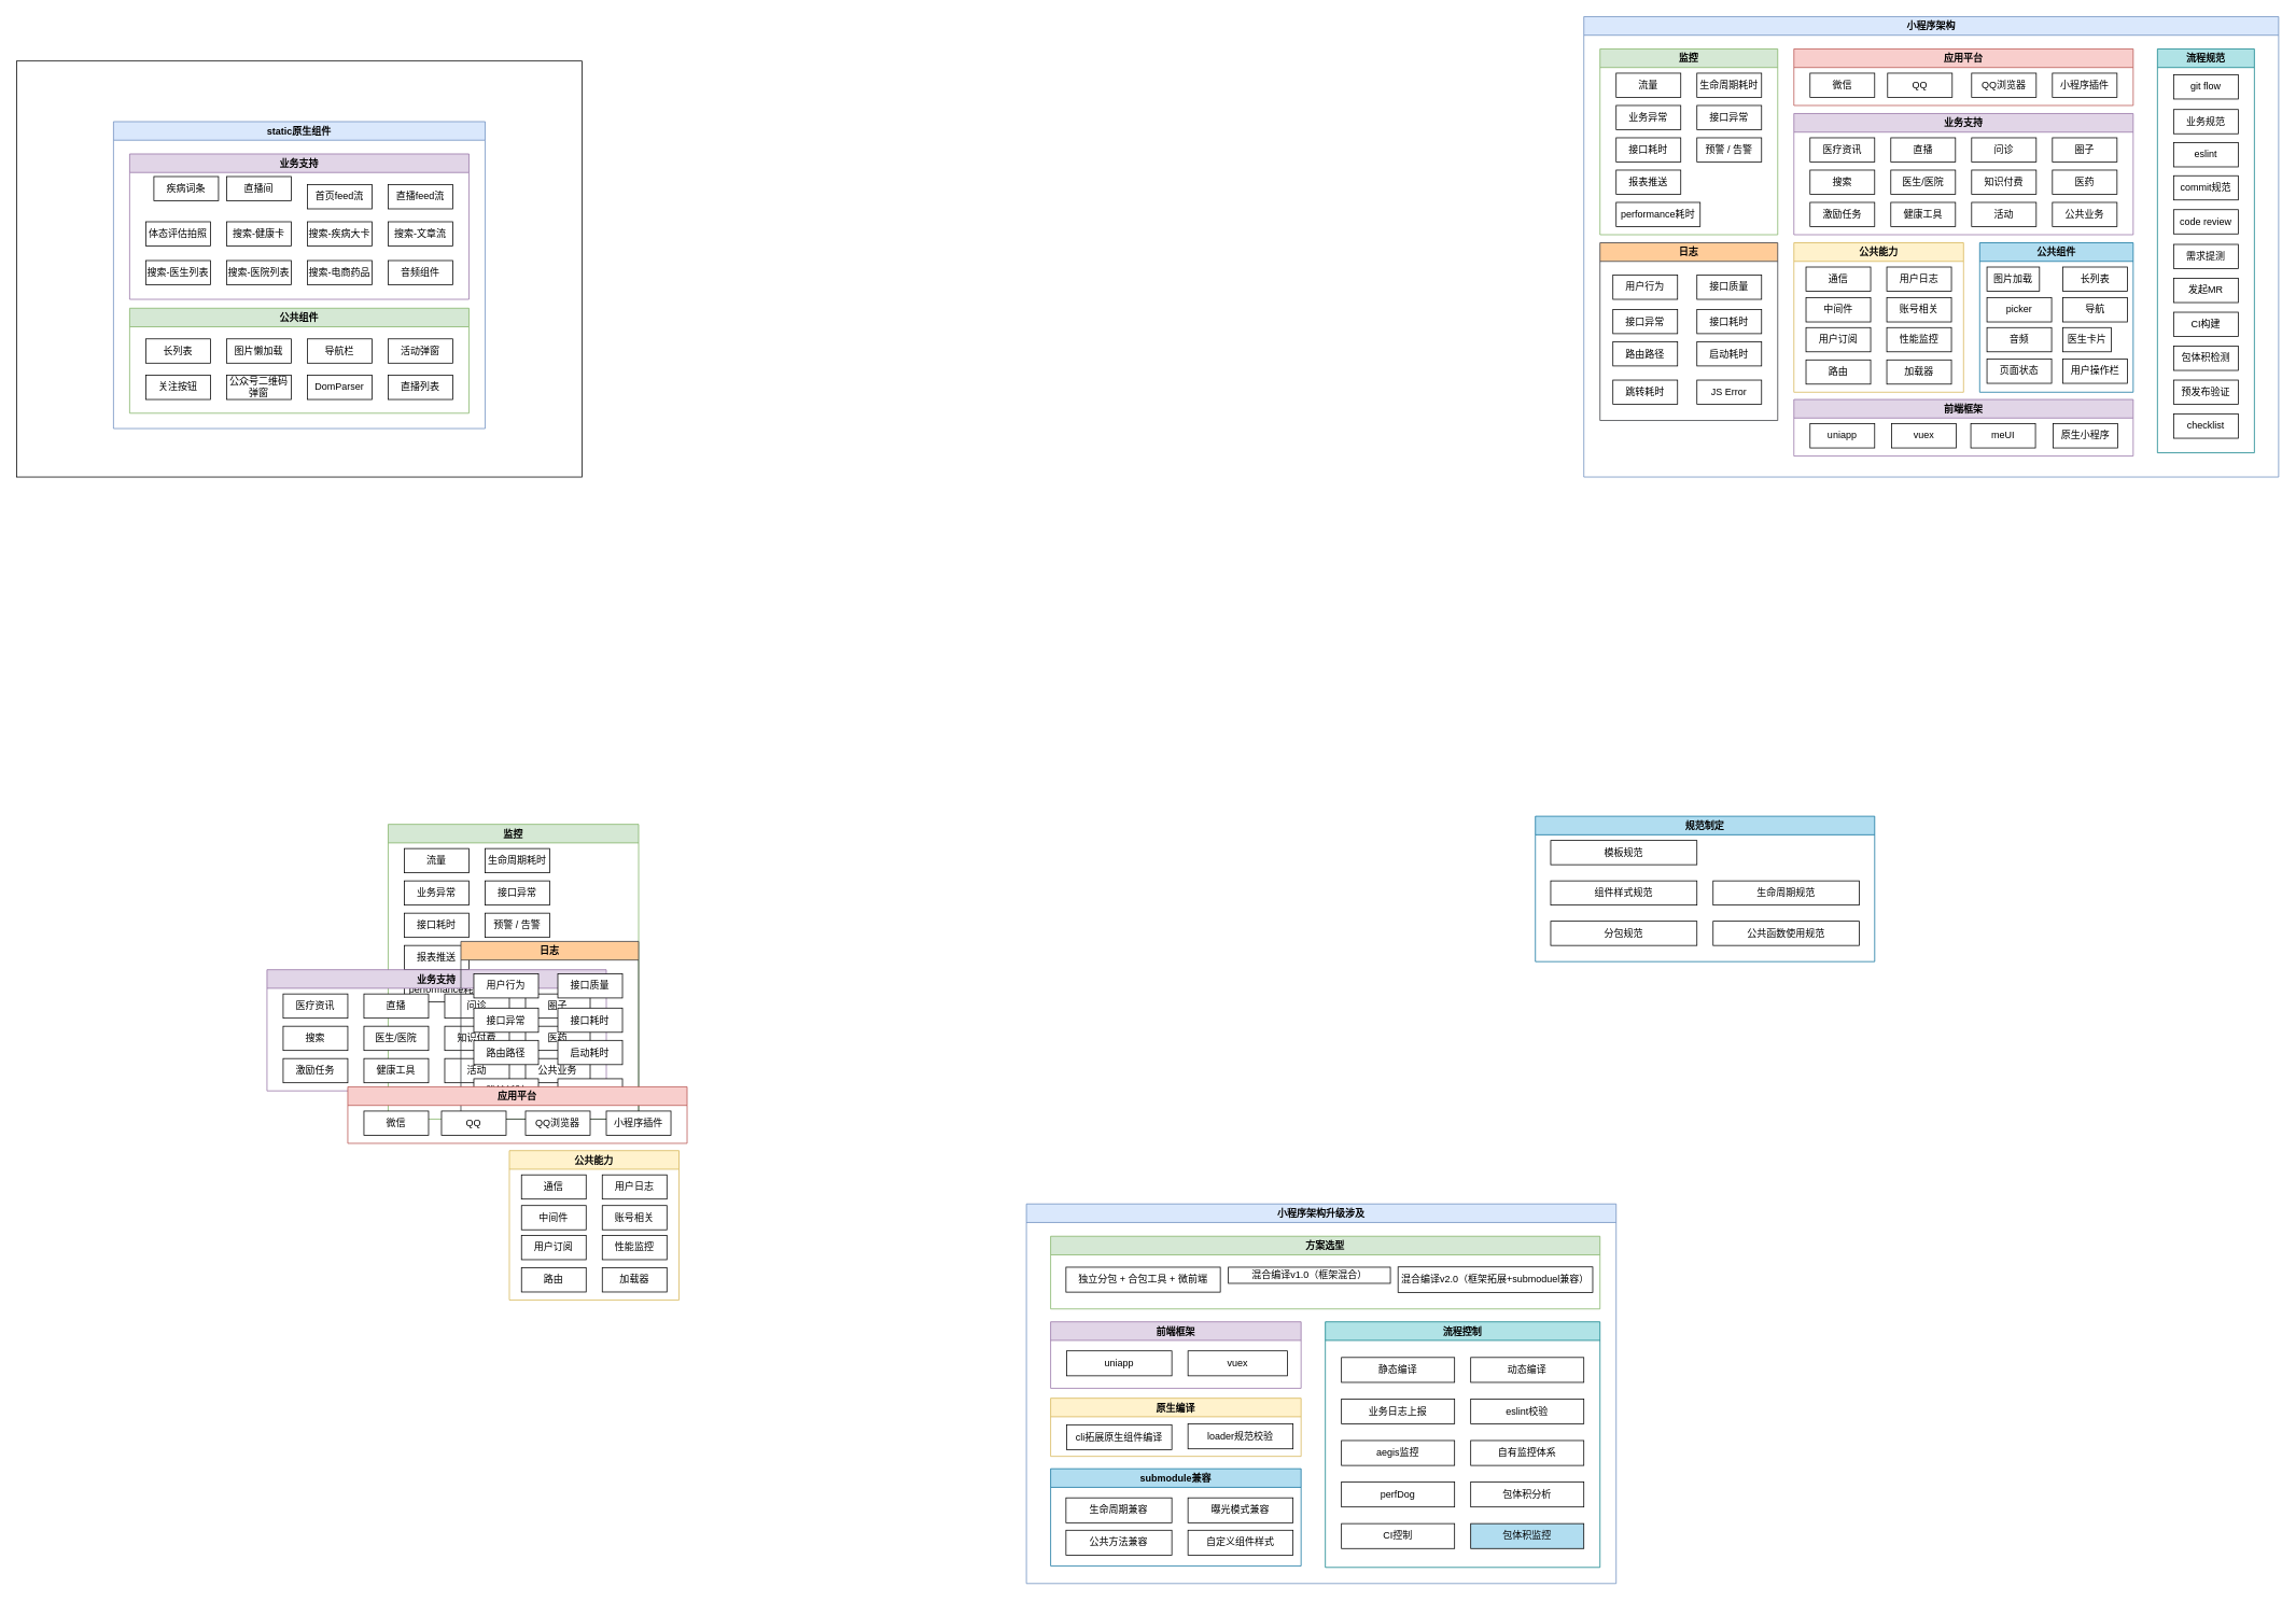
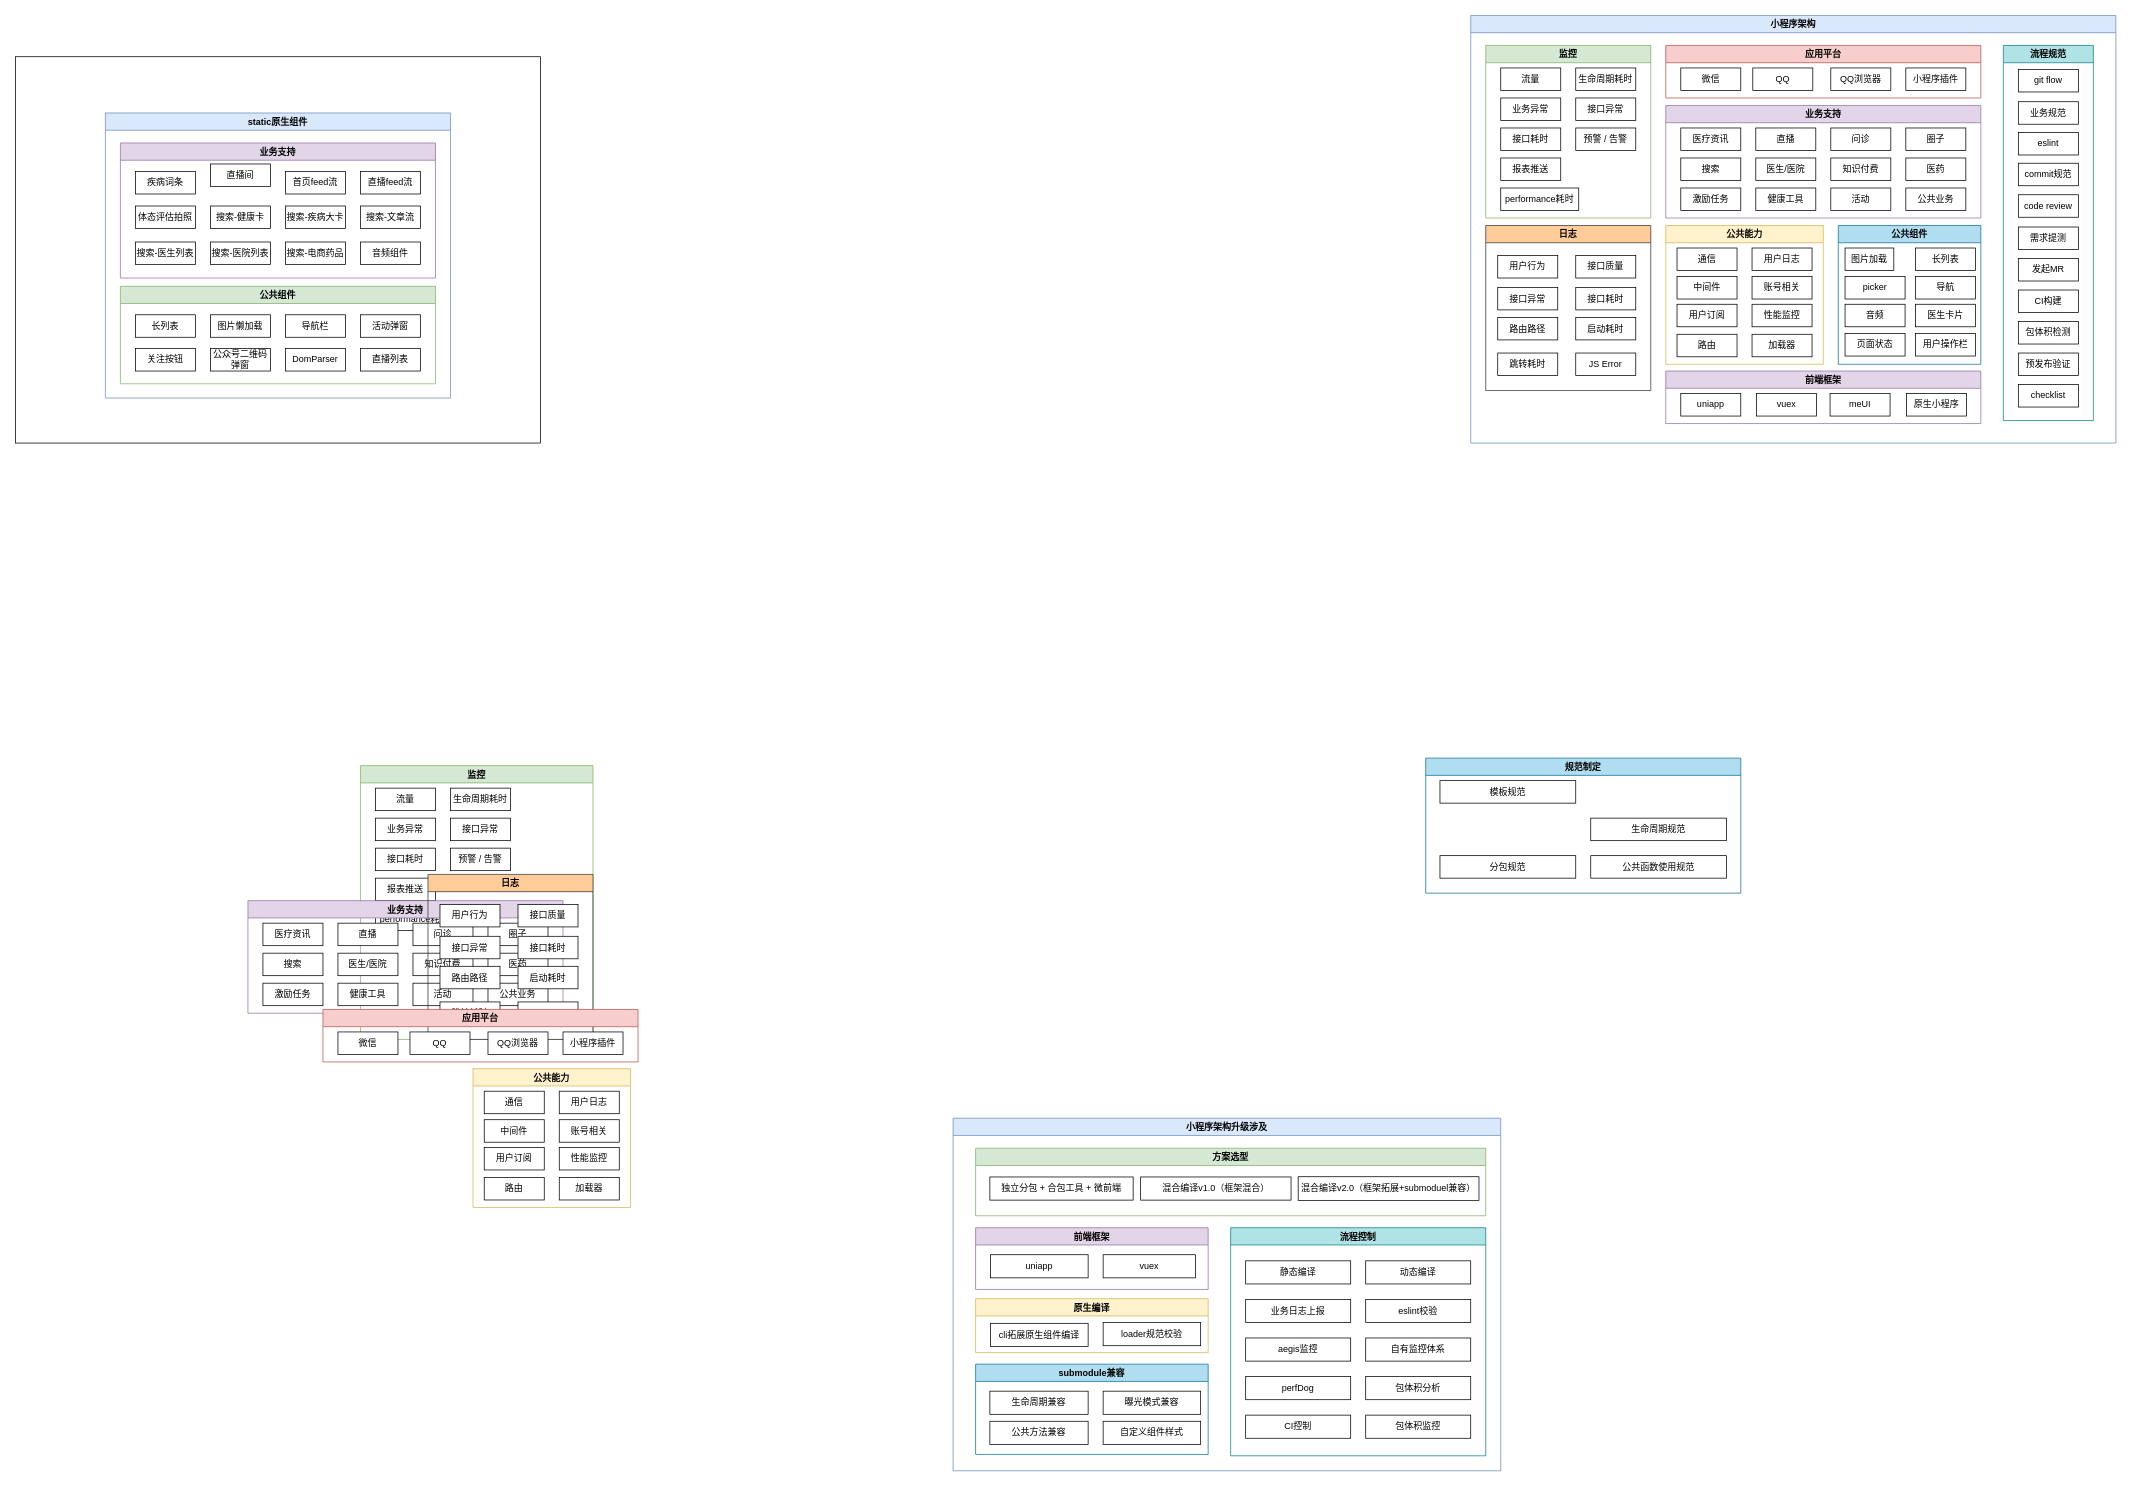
- <mxCell id="77" value="疾病词条" style="whiteSpace=wrap;html=1;" parent="76" vertex="1"><mxGeometry x="30" y="28" width="80" height="30" as="geometry" /></mxCell>
+ <mxCell id="77" value="疾病词条" style="whiteSpace=wrap;html=1;" parent="76" vertex="1"><mxGeometry x="20" y="38" width="80" height="30" as="geometry" /></mxCell>
- <mxCell id="35" value="医生卡片" style="whiteSpace=wrap;html=1;" parent="30" vertex="1"><mxGeometry x="103" y="105" width="60" height="30" as="geometry" /></mxCell>
+ <mxCell id="35" value="医生卡片" style="whiteSpace=wrap;html=1;" parent="30" vertex="1"><mxGeometry x="103" y="105" width="80" height="30" as="geometry" /></mxCell>
- <mxCell id="145" value="组件样式规范" style="whiteSpace=wrap;html=1;" parent="143" vertex="1"><mxGeometry x="19" y="80" width="181" height="30" as="geometry" /></mxCell>
- <mxCell id="172" value="混合编译v1.0（框架混合）" style="whiteSpace=wrap;html=1;" parent="150" vertex="1"><mxGeometry x="250" y="78.333" width="200.5" height="20" as="geometry" /></mxCell>
+ <mxCell id="172" value="混合编译v1.0（框架混合）" style="whiteSpace=wrap;html=1;" parent="150" vertex="1"><mxGeometry x="250" y="78.333" width="200.5" height="30.854" as="geometry" /></mxCell>
- <mxCell id="163" value="包体积监控" style="whiteSpace=wrap;html=1;fillColor=#b1ddf0;" parent="154" vertex="1"><mxGeometry x="180" y="249.827" width="140" height="30.853" as="geometry" /></mxCell>
+ <mxCell id="163" value="包体积监控" style="whiteSpace=wrap;html=1;" parent="154" vertex="1"><mxGeometry x="180" y="249.827" width="140" height="30.853" as="geometry" /></mxCell>
